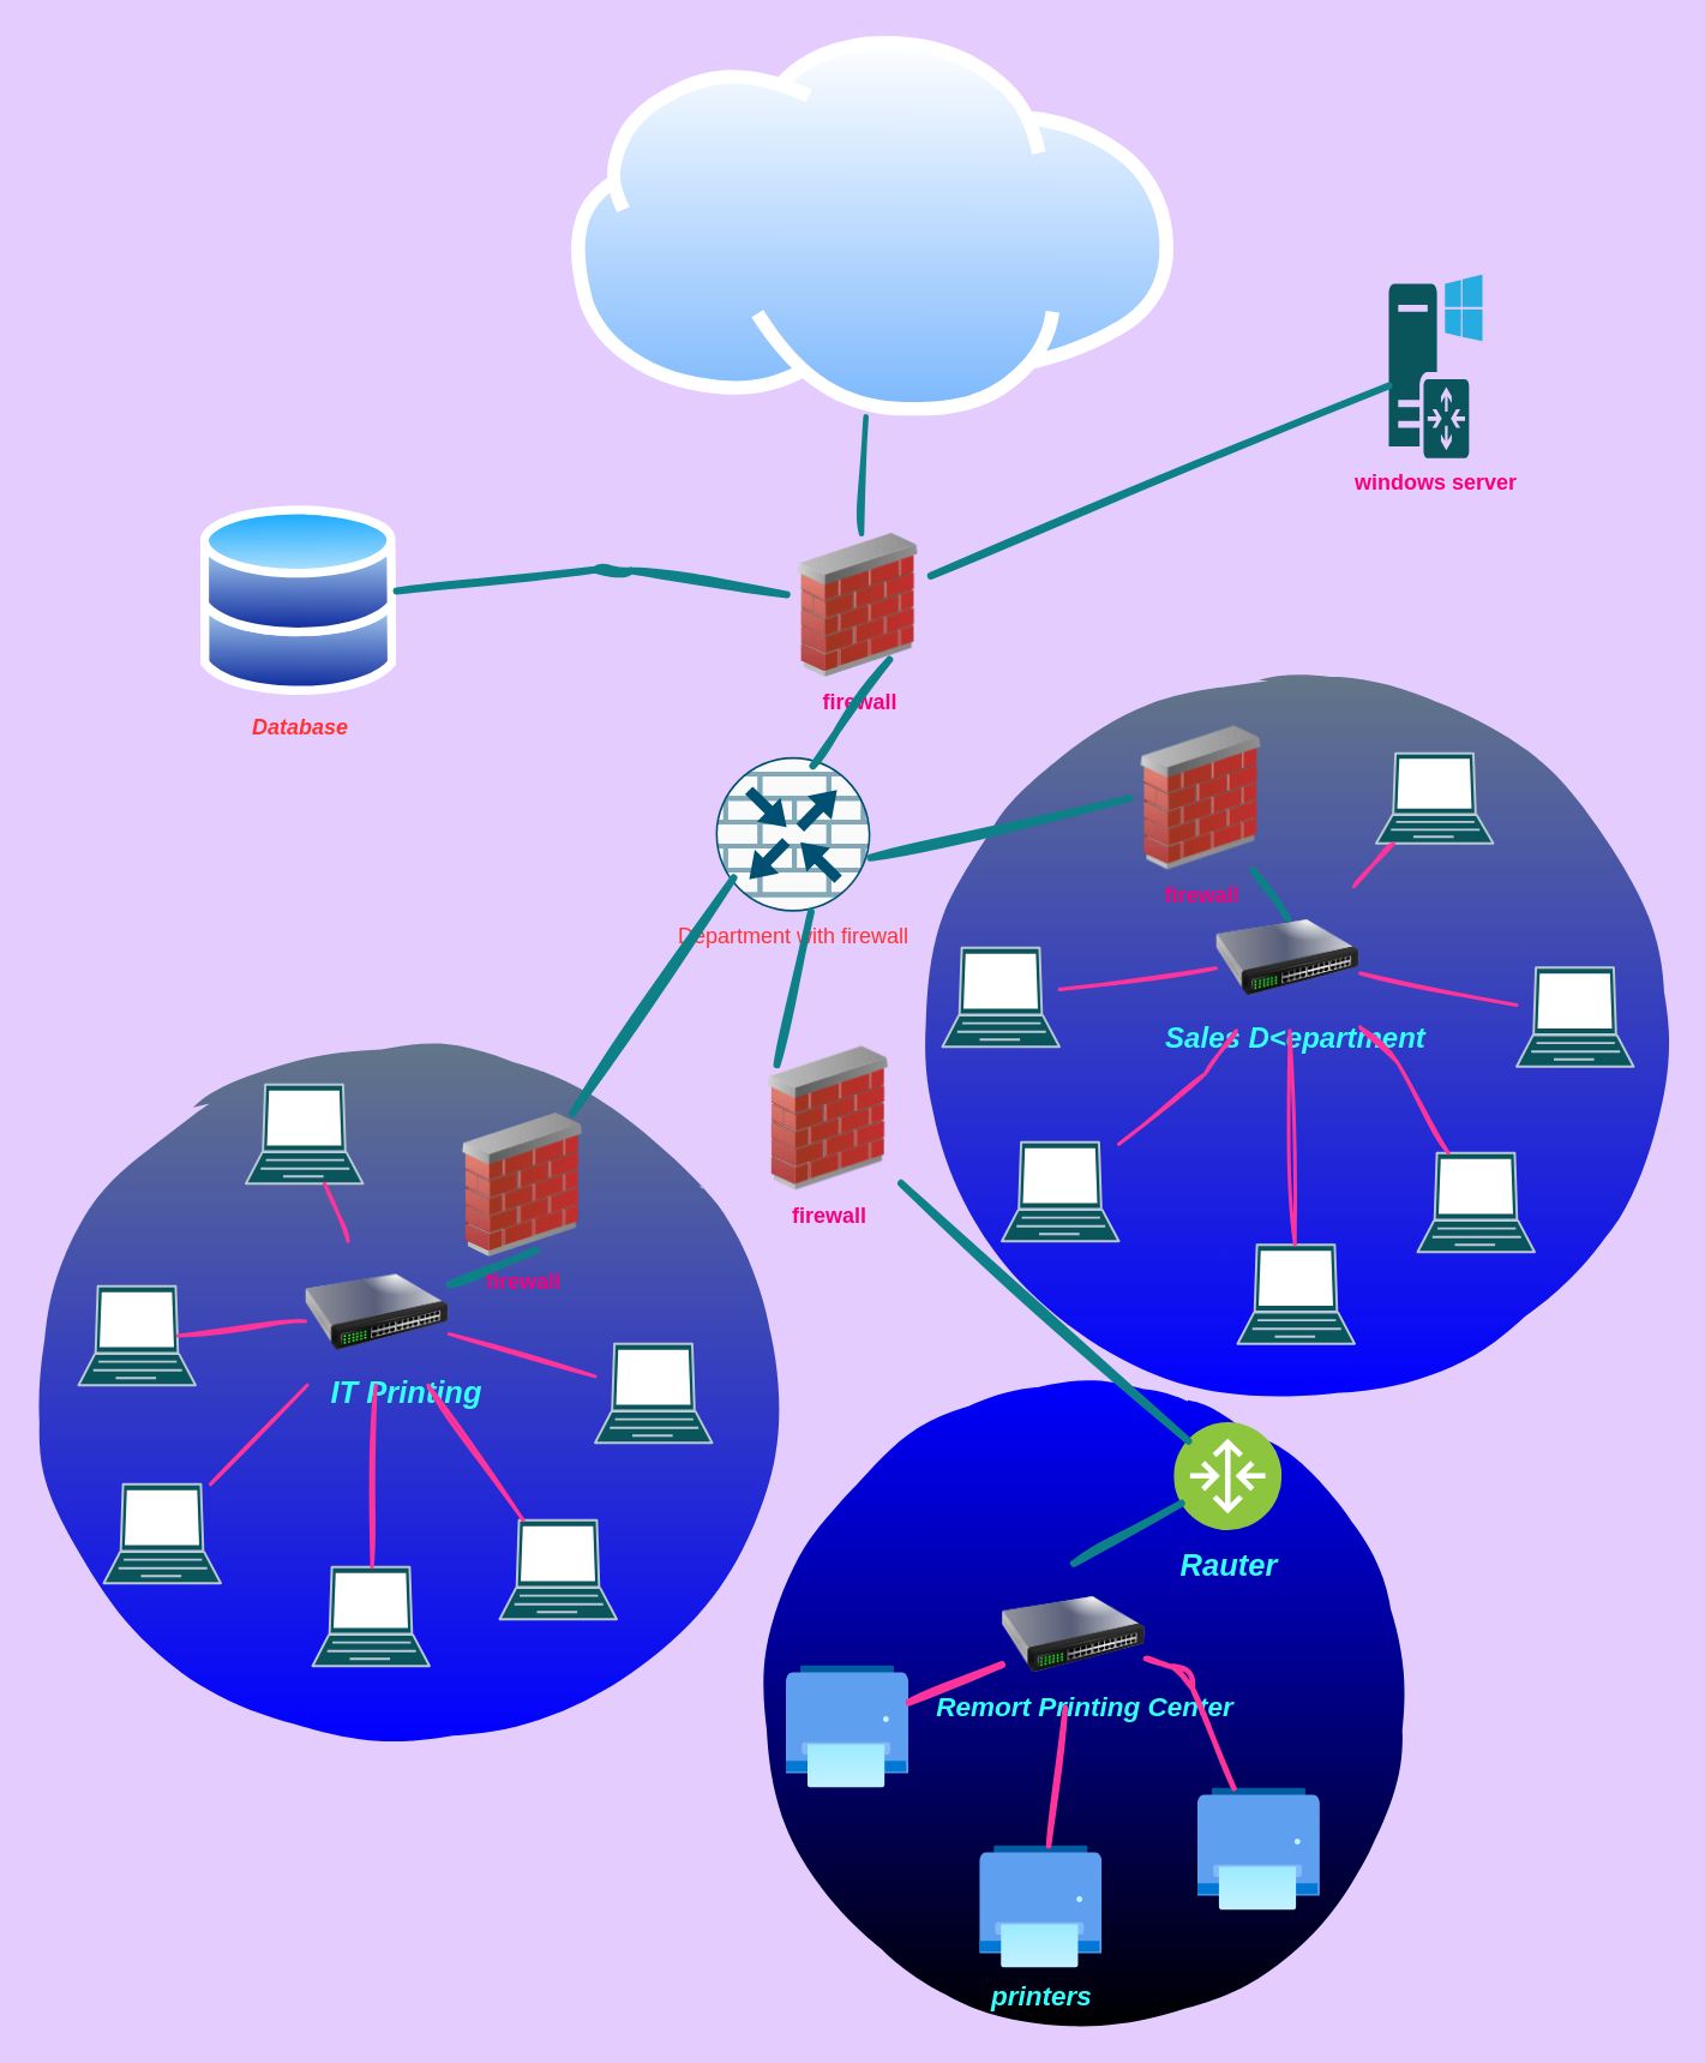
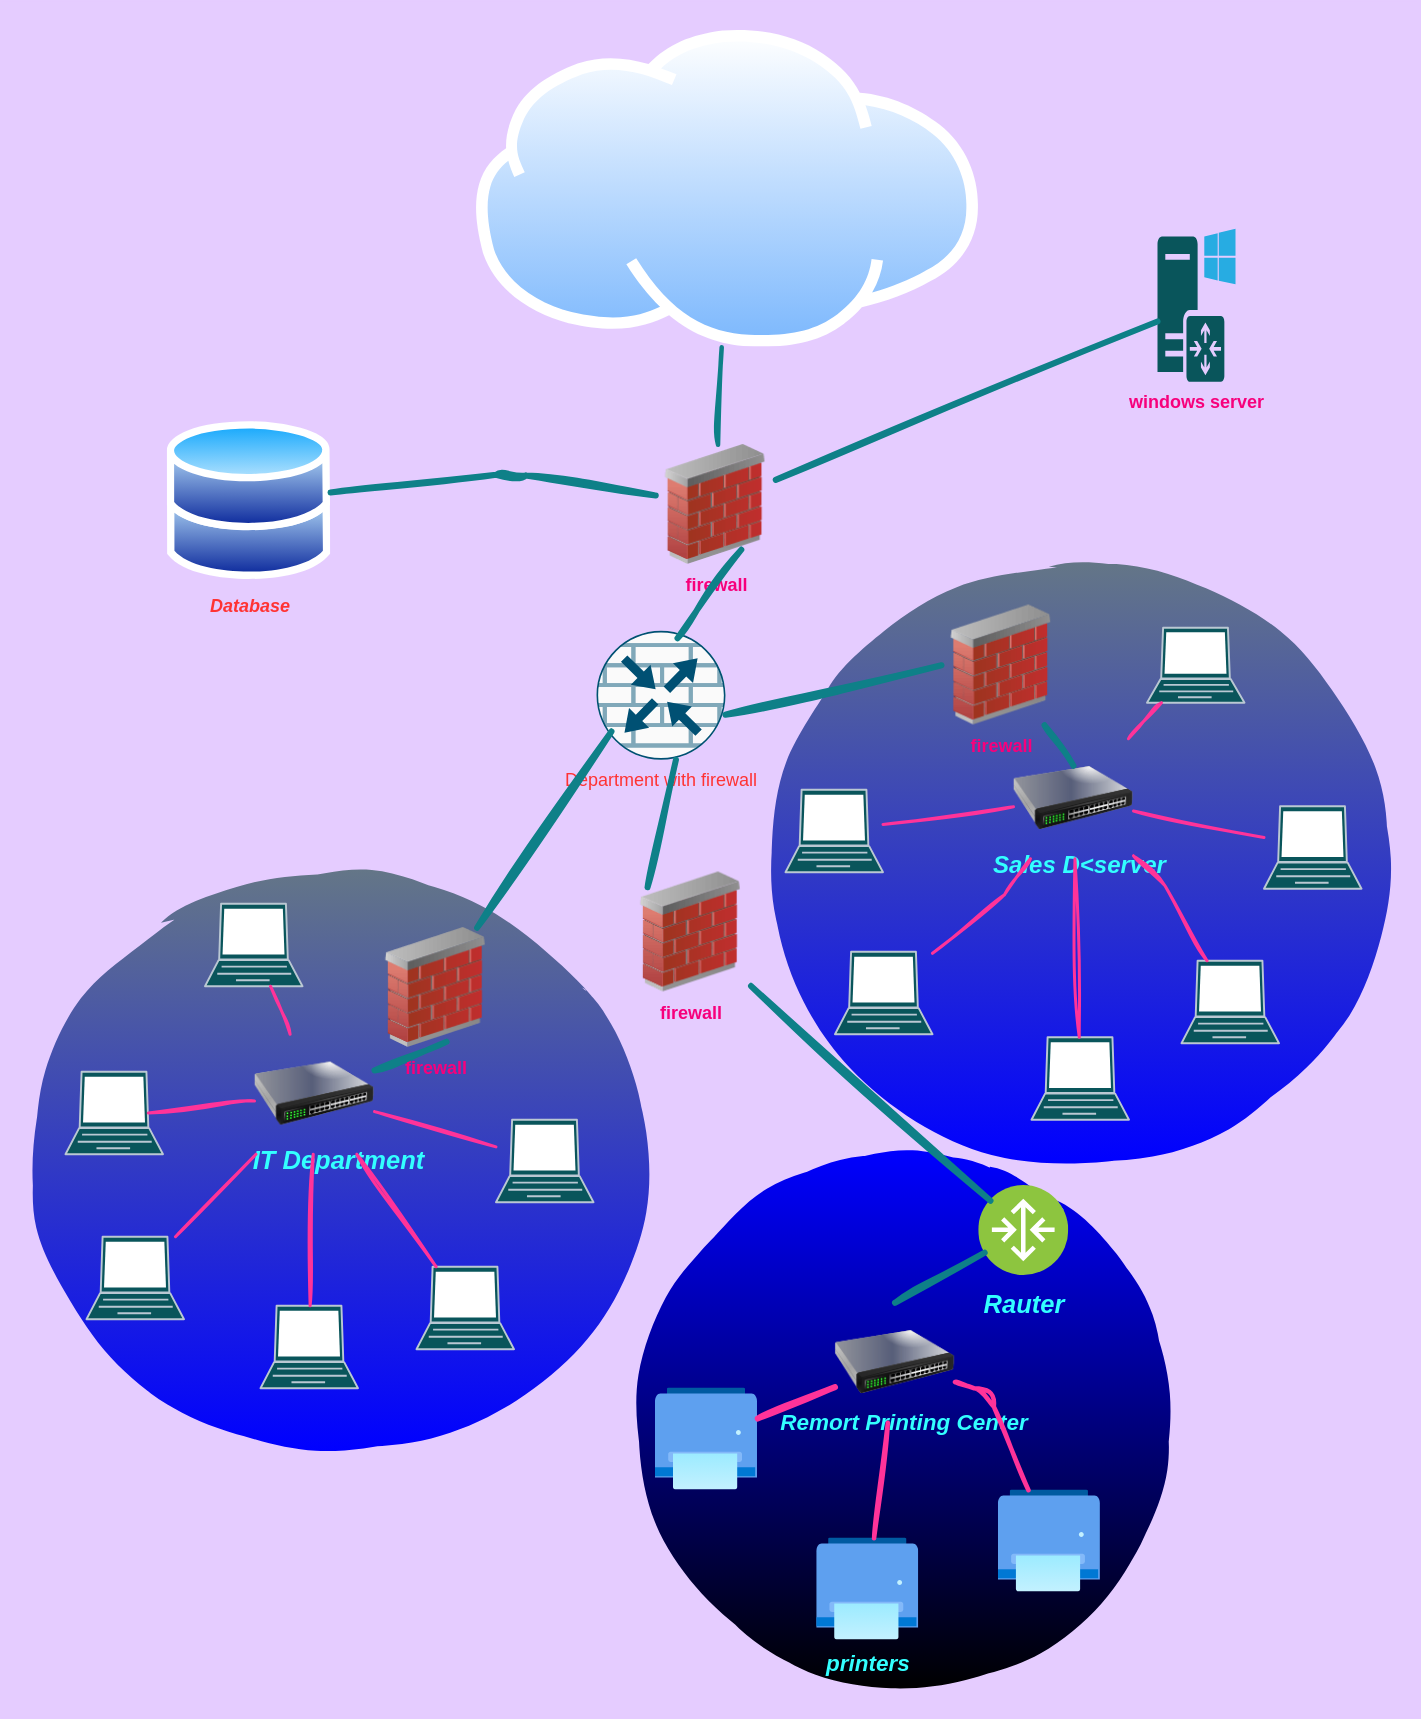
- <mxCell id="13" value="Sales D&amp;lt;epartment" style="strokeWidth=2;html=1;shape=mxgraph.flowchart.start_2;whiteSpace=wrap;rounded=1;sketch=1;hachureGap=4;jiggle=2;curveFitting=1;strokeColor=none;fontFamily=Helvetica;fontColor=#33FFFF;fillColor=#647687;gradientColor=#0000FF;fontStyle=3;fontSize=16;" parent="1" vertex="1"><mxGeometry x="514" y="376" width="411" height="399" as="geometry" /></mxCell>
+ <mxCell id="13" value="Sales D&amp;lt;server" style="strokeWidth=2;html=1;shape=mxgraph.flowchart.start_2;whiteSpace=wrap;rounded=1;sketch=1;hachureGap=4;jiggle=2;curveFitting=1;strokeColor=none;fontFamily=Helvetica;fontColor=#33FFFF;fillColor=#647687;gradientColor=#0000FF;fontStyle=3;fontSize=16;" parent="1" vertex="1"><mxGeometry x="514" y="376" width="411" height="399" as="geometry" /></mxCell>
- <mxCell id="10" value="IT Printing" style="strokeWidth=2;html=1;shape=mxgraph.flowchart.start_2;whiteSpace=wrap;rounded=1;sketch=1;hachureGap=4;jiggle=2;curveFitting=1;strokeColor=none;fontFamily=Helvetica;fontColor=#33FFFF;fillColor=#647687;gradientColor=#0000FF;fontStyle=3;fontSize=17;" parent="1" vertex="1"><mxGeometry x="20" y="581" width="411" height="385" as="geometry" /></mxCell>
+ <mxCell id="10" value="IT Department" style="strokeWidth=2;html=1;shape=mxgraph.flowchart.start_2;whiteSpace=wrap;rounded=1;sketch=1;hachureGap=4;jiggle=2;curveFitting=1;strokeColor=none;fontFamily=Helvetica;fontColor=#33FFFF;fillColor=#647687;gradientColor=#0000FF;fontStyle=3;fontSize=17;" parent="1" vertex="1"><mxGeometry x="20" y="581" width="411" height="385" as="geometry" /></mxCell>
